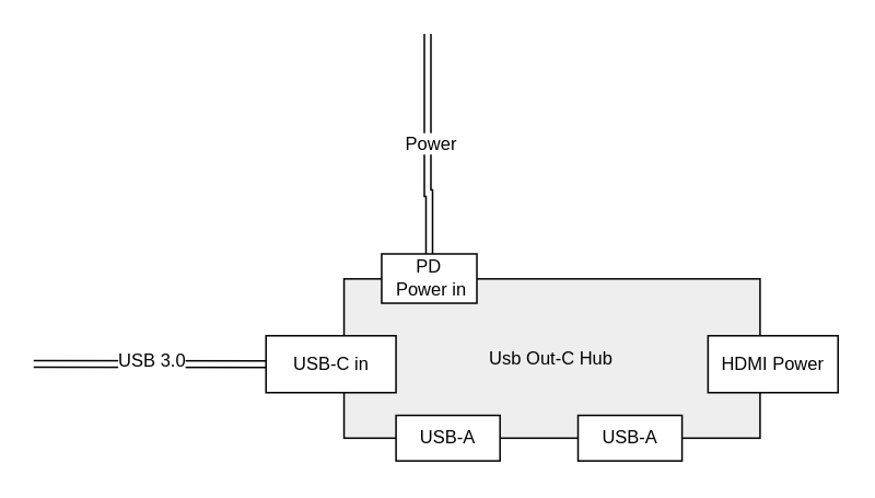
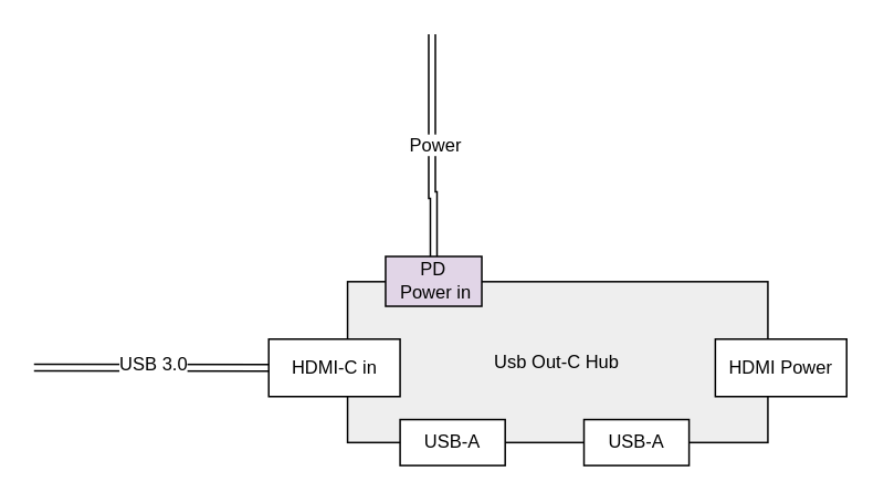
- <mxCell id="10" value="PD&lt;br&gt;&amp;nbsp;Power in" style="rounded=0;whiteSpace=wrap;html=1;fontSize=11;" vertex="1" parent="4"><mxGeometry x="70.447" y="-15.198" width="58" height="30" as="geometry" /></mxCell>
+ <mxCell id="10" value="PD&lt;br&gt;&amp;nbsp;Power in" style="rounded=0;whiteSpace=wrap;html=1;fontSize=11;fillColor=#e1d5e7;" vertex="1" parent="4"><mxGeometry x="70.447" y="-15.198" width="58" height="30" as="geometry" /></mxCell>
- <mxCell id="6" value="&lt;font style=&quot;font-size: 11px;&quot;&gt;USB-C in&lt;/font&gt;" style="rounded=0;whiteSpace=wrap;html=1;fillColor=#FFFFFF;fontSize=11;" parent="4" vertex="1"><mxGeometry y="34.626" width="79.193" height="34.626" as="geometry" /></mxCell>
+ <mxCell id="6" value="&lt;font style=&quot;font-size: 11px;&quot;&gt;HDMI-C in&lt;/font&gt;" style="rounded=0;whiteSpace=wrap;html=1;fillColor=#FFFFFF;fontSize=11;" parent="4" vertex="1"><mxGeometry y="34.626" width="79.193" height="34.626" as="geometry" /></mxCell>
